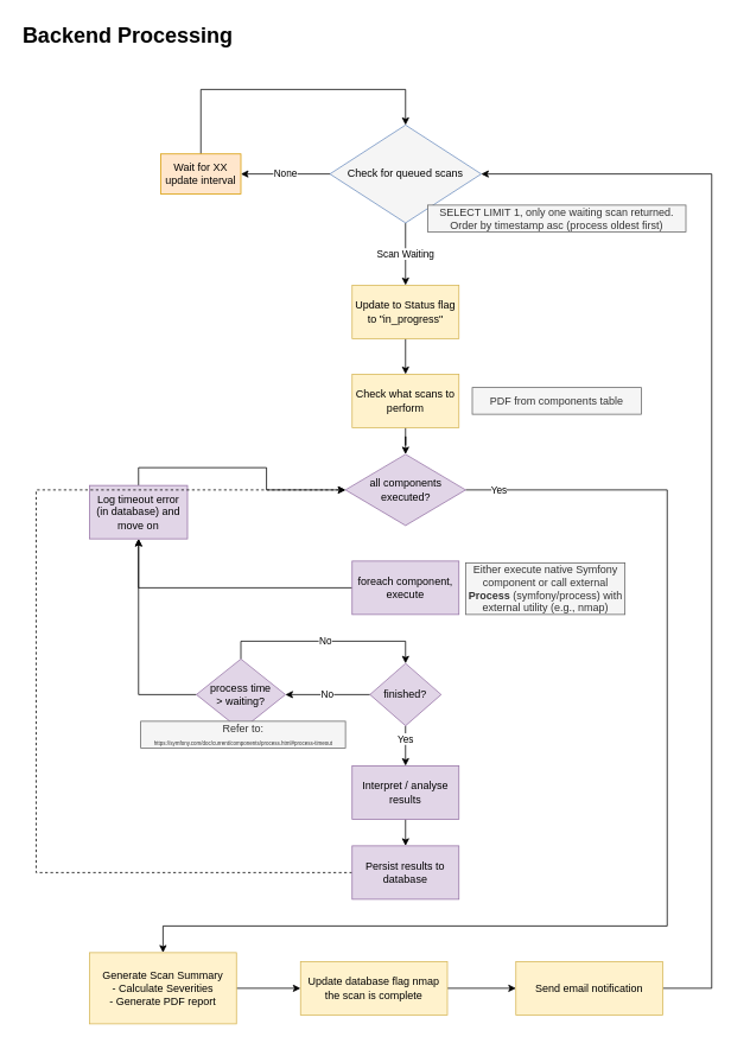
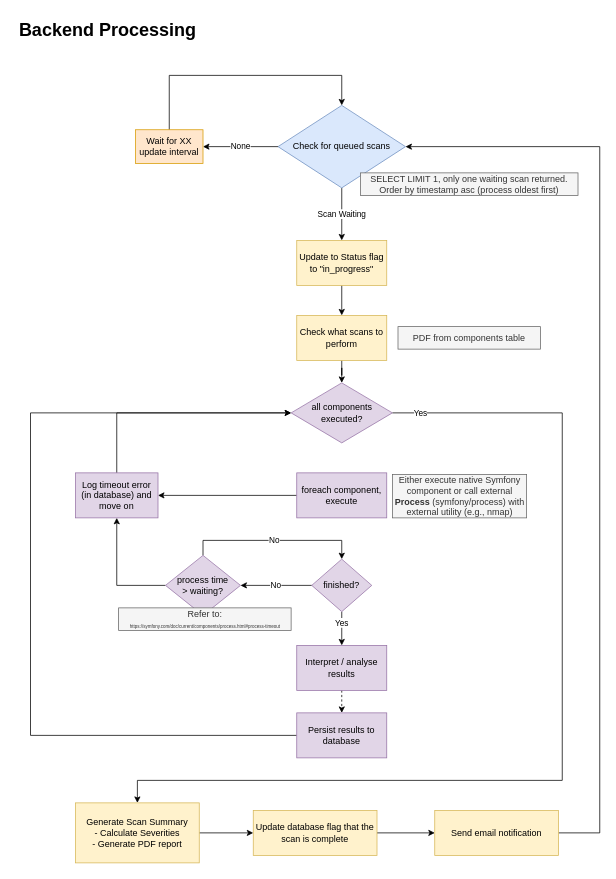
- <mxCell id="4" value="Check for queued scans" style="rhombus;whiteSpace=wrap;html=1;fillColor=#f5f5f5;strokeColor=#6c8ebf;" vertex="1" parent="1"><mxGeometry x="370" y="140" width="170" height="110" as="geometry" /></mxCell>
+ <mxCell id="4" value="Check for queued scans" style="rhombus;whiteSpace=wrap;html=1;fillColor=#dae8fc;strokeColor=#6c8ebf;" vertex="1" parent="1"><mxGeometry x="370" y="140" width="170" height="110" as="geometry" /></mxCell>
- <mxCell id="24" value="Log timeout error (in database) and move on" style="rounded=0;whiteSpace=wrap;html=1;fillColor=#e1d5e7;strokeColor=#9673a6;" vertex="1" parent="1"><mxGeometry x="100" y="545" width="110" height="60" as="geometry" /></mxCell>
+ <mxCell id="24" value="Log timeout error (in database) and move on" style="rounded=0;whiteSpace=wrap;html=1;fillColor=#e1d5e7;strokeColor=#9673a6;" vertex="1" parent="1"><mxGeometry x="100" y="630" width="110" height="60" as="geometry" /></mxCell>
- <mxCell id="29" style="edgeStyle=orthogonalEdgeStyle;rounded=0;orthogonalLoop=1;jettySize=auto;html=1;exitX=0;exitY=0.5;exitDx=0;exitDy=0;entryX=0;entryY=0.5;entryDx=0;entryDy=0;dashed=1;" edge="1" parent="1" source="30" target="16"><mxGeometry relative="1" as="geometry"><Array as="points"><mxPoint x="40" y="980" /><mxPoint x="40" y="550" /></Array></mxGeometry></mxCell>
+ <mxCell id="29" style="edgeStyle=orthogonalEdgeStyle;rounded=0;orthogonalLoop=1;jettySize=auto;html=1;exitX=0;exitY=0.5;exitDx=0;exitDy=0;entryX=0;entryY=0.5;entryDx=0;entryDy=0;" edge="1" parent="1" source="30" target="16"><mxGeometry relative="1" as="geometry"><Array as="points"><mxPoint x="40" y="980" /><mxPoint x="40" y="550" /></Array></mxGeometry></mxCell>
- <mxCell id="27" style="edgeStyle=orthogonalEdgeStyle;rounded=0;orthogonalLoop=1;jettySize=auto;html=1;exitX=0.5;exitY=1;exitDx=0;exitDy=0;entryX=0.5;entryY=0;entryDx=0;entryDy=0;" edge="1" parent="1" source="28" target="30"><mxGeometry relative="1" as="geometry" /></mxCell>
+ <mxCell id="27" style="edgeStyle=orthogonalEdgeStyle;rounded=0;orthogonalLoop=1;jettySize=auto;html=1;exitX=0.5;exitY=1;exitDx=0;exitDy=0;entryX=0.5;entryY=0;entryDx=0;entryDy=0;dashed=1;" edge="1" parent="1" source="28" target="30"><mxGeometry relative="1" as="geometry" /></mxCell>
- <mxCell id="33" value="Update database flag nmap the scan is complete" style="rounded=0;whiteSpace=wrap;html=1;fillColor=#fff2cc;strokeColor=#d6b656;" vertex="1" parent="1"><mxGeometry x="337" y="1080" width="165" height="60" as="geometry" /></mxCell>
+ <mxCell id="33" value="Update database flag that the scan is complete" style="rounded=0;whiteSpace=wrap;html=1;fillColor=#fff2cc;strokeColor=#d6b656;" vertex="1" parent="1"><mxGeometry x="337" y="1080" width="165" height="60" as="geometry" /></mxCell>
